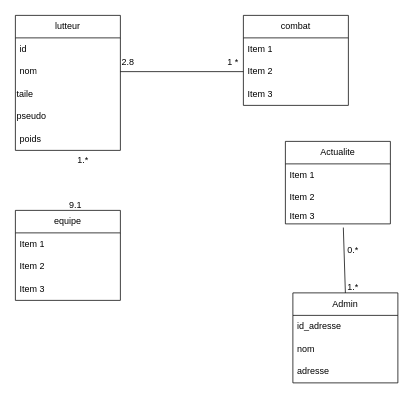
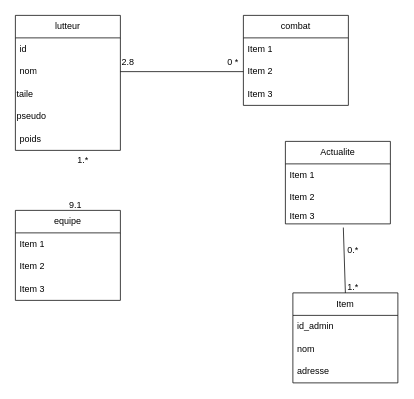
- <mxCell id="25" value="1 *" style="text;html=1;align=center;verticalAlign=middle;resizable=0;points=[];autosize=1;strokeColor=none;fillColor=none;" vertex="1" parent="1"><mxGeometry x="290" y="68" width="40" height="30" as="geometry" /></mxCell>
+ <mxCell id="25" value="0 *" style="text;html=1;align=center;verticalAlign=middle;resizable=0;points=[];autosize=1;strokeColor=none;fillColor=none;" vertex="1" parent="1"><mxGeometry x="290" y="68" width="40" height="30" as="geometry" /></mxCell>
- <mxCell id="21" value="Admin" style="swimlane;fontStyle=0;childLayout=stackLayout;horizontal=1;startSize=30;horizontalStack=0;resizeParent=1;resizeParentMax=0;resizeLast=0;collapsible=1;marginBottom=0;whiteSpace=wrap;html=1;" parent="1" vertex="1"><mxGeometry x="390" y="390" width="140" height="120" as="geometry" /></mxCell>
+ <mxCell id="21" value="Item" style="swimlane;fontStyle=0;childLayout=stackLayout;horizontal=1;startSize=30;horizontalStack=0;resizeParent=1;resizeParentMax=0;resizeLast=0;collapsible=1;marginBottom=0;whiteSpace=wrap;html=1;" parent="1" vertex="1"><mxGeometry x="390" y="390" width="140" height="120" as="geometry" /></mxCell>
- <mxCell id="22" value="id_adresse" style="text;strokeColor=none;fillColor=none;align=left;verticalAlign=middle;spacingLeft=4;spacingRight=4;overflow=hidden;points=[[0,0.5],[1,0.5]];portConstraint=eastwest;rotatable=0;whiteSpace=wrap;html=1;" parent="21" vertex="1"><mxGeometry y="30" width="140" height="30" as="geometry" /></mxCell>
+ <mxCell id="22" value="id_admin" style="text;strokeColor=none;fillColor=none;align=left;verticalAlign=middle;spacingLeft=4;spacingRight=4;overflow=hidden;points=[[0,0.5],[1,0.5]];portConstraint=eastwest;rotatable=0;whiteSpace=wrap;html=1;" parent="21" vertex="1"><mxGeometry y="30" width="140" height="30" as="geometry" /></mxCell>
